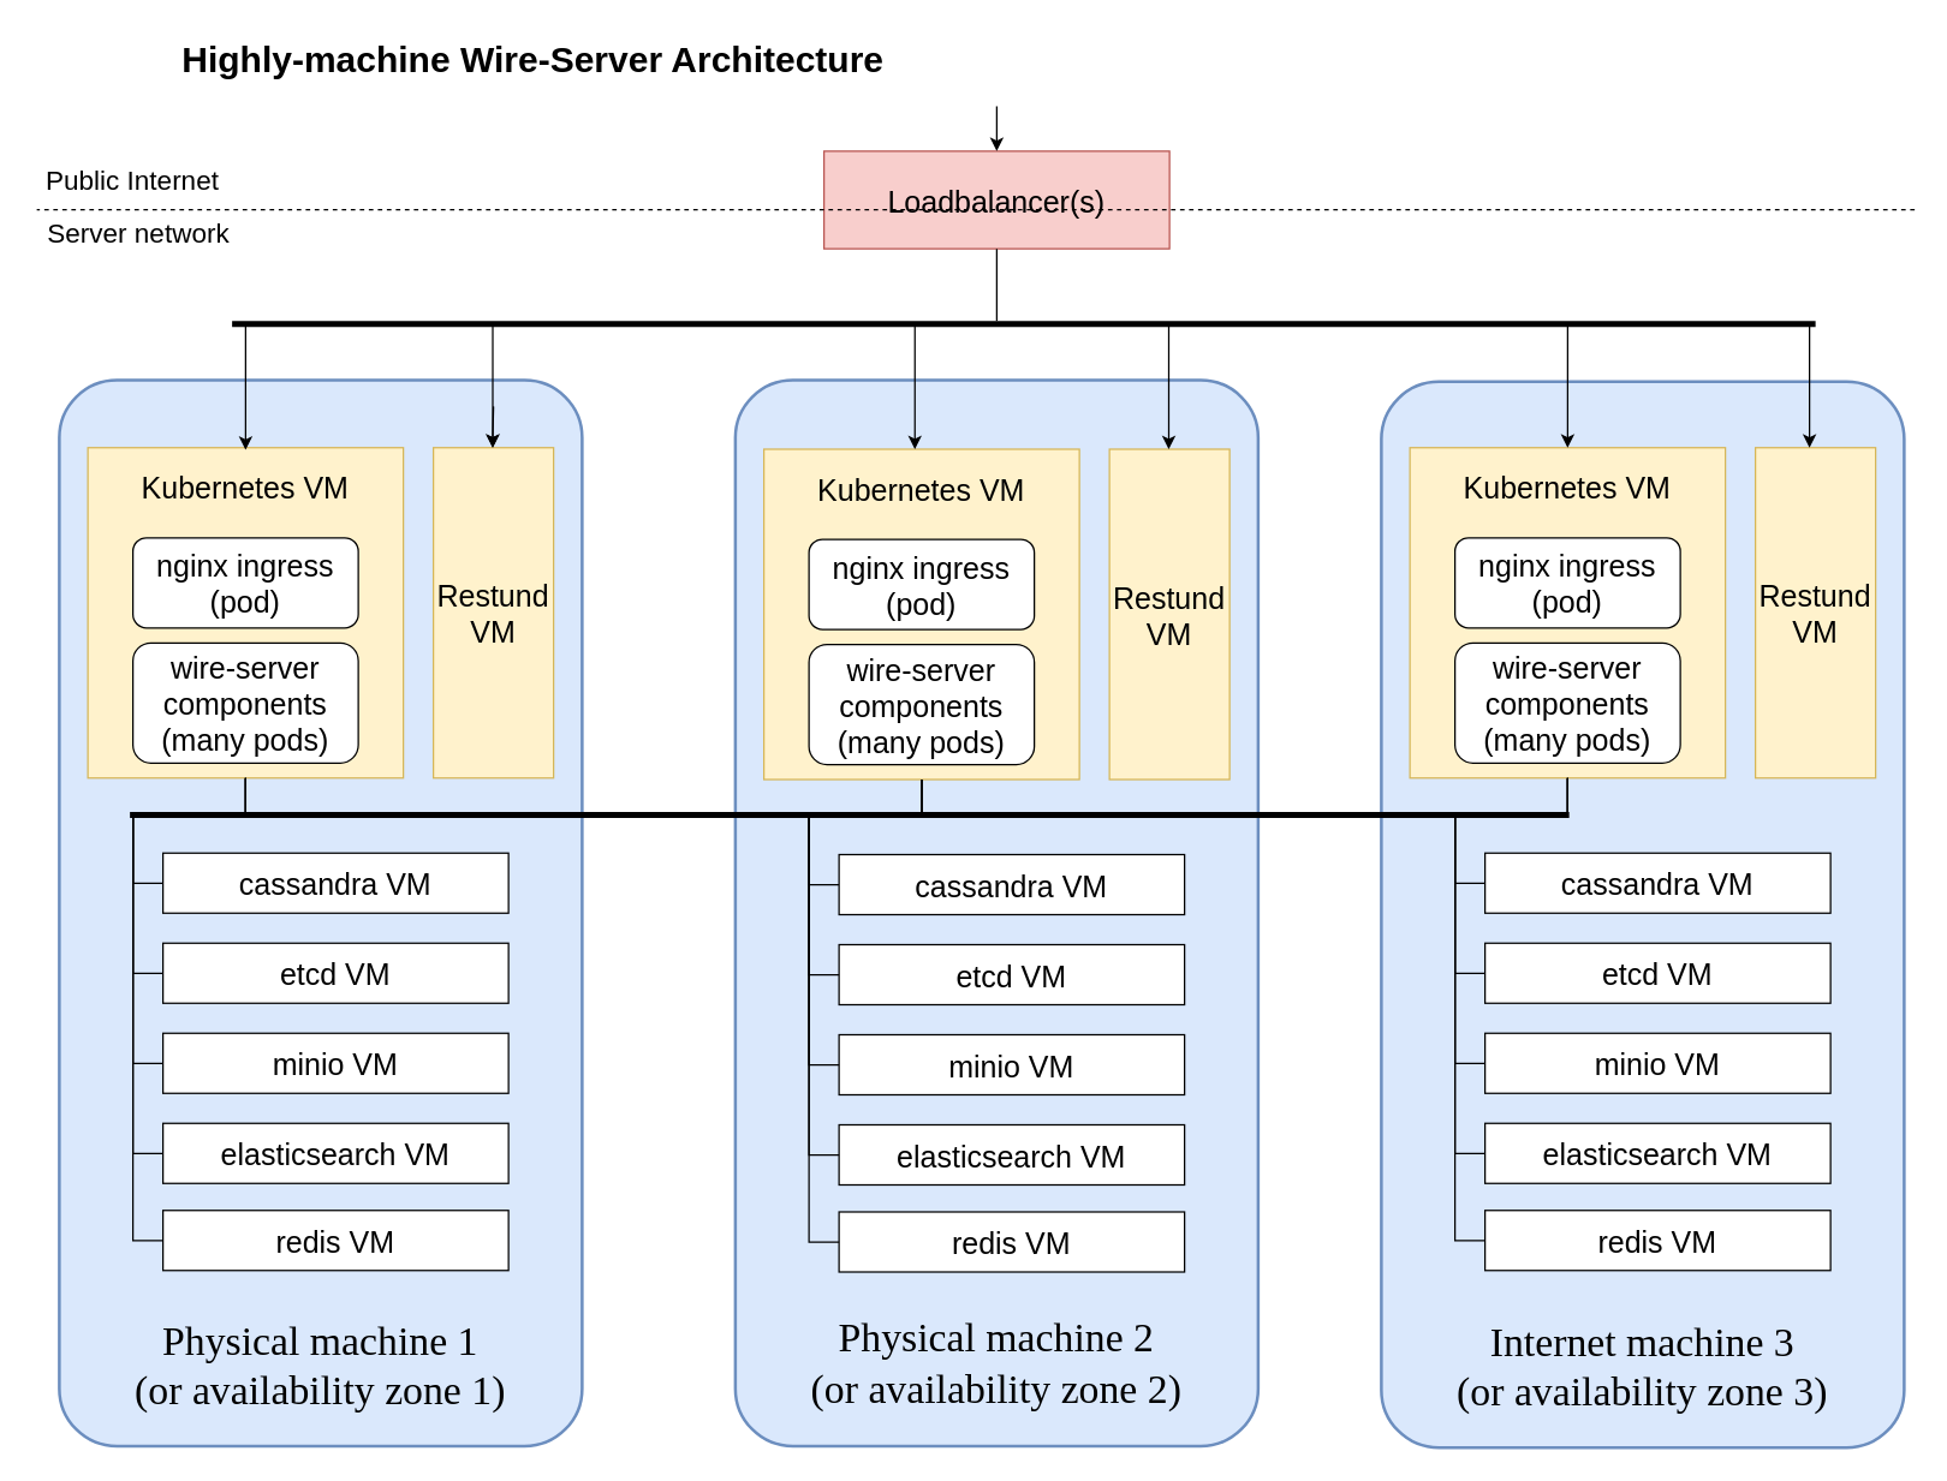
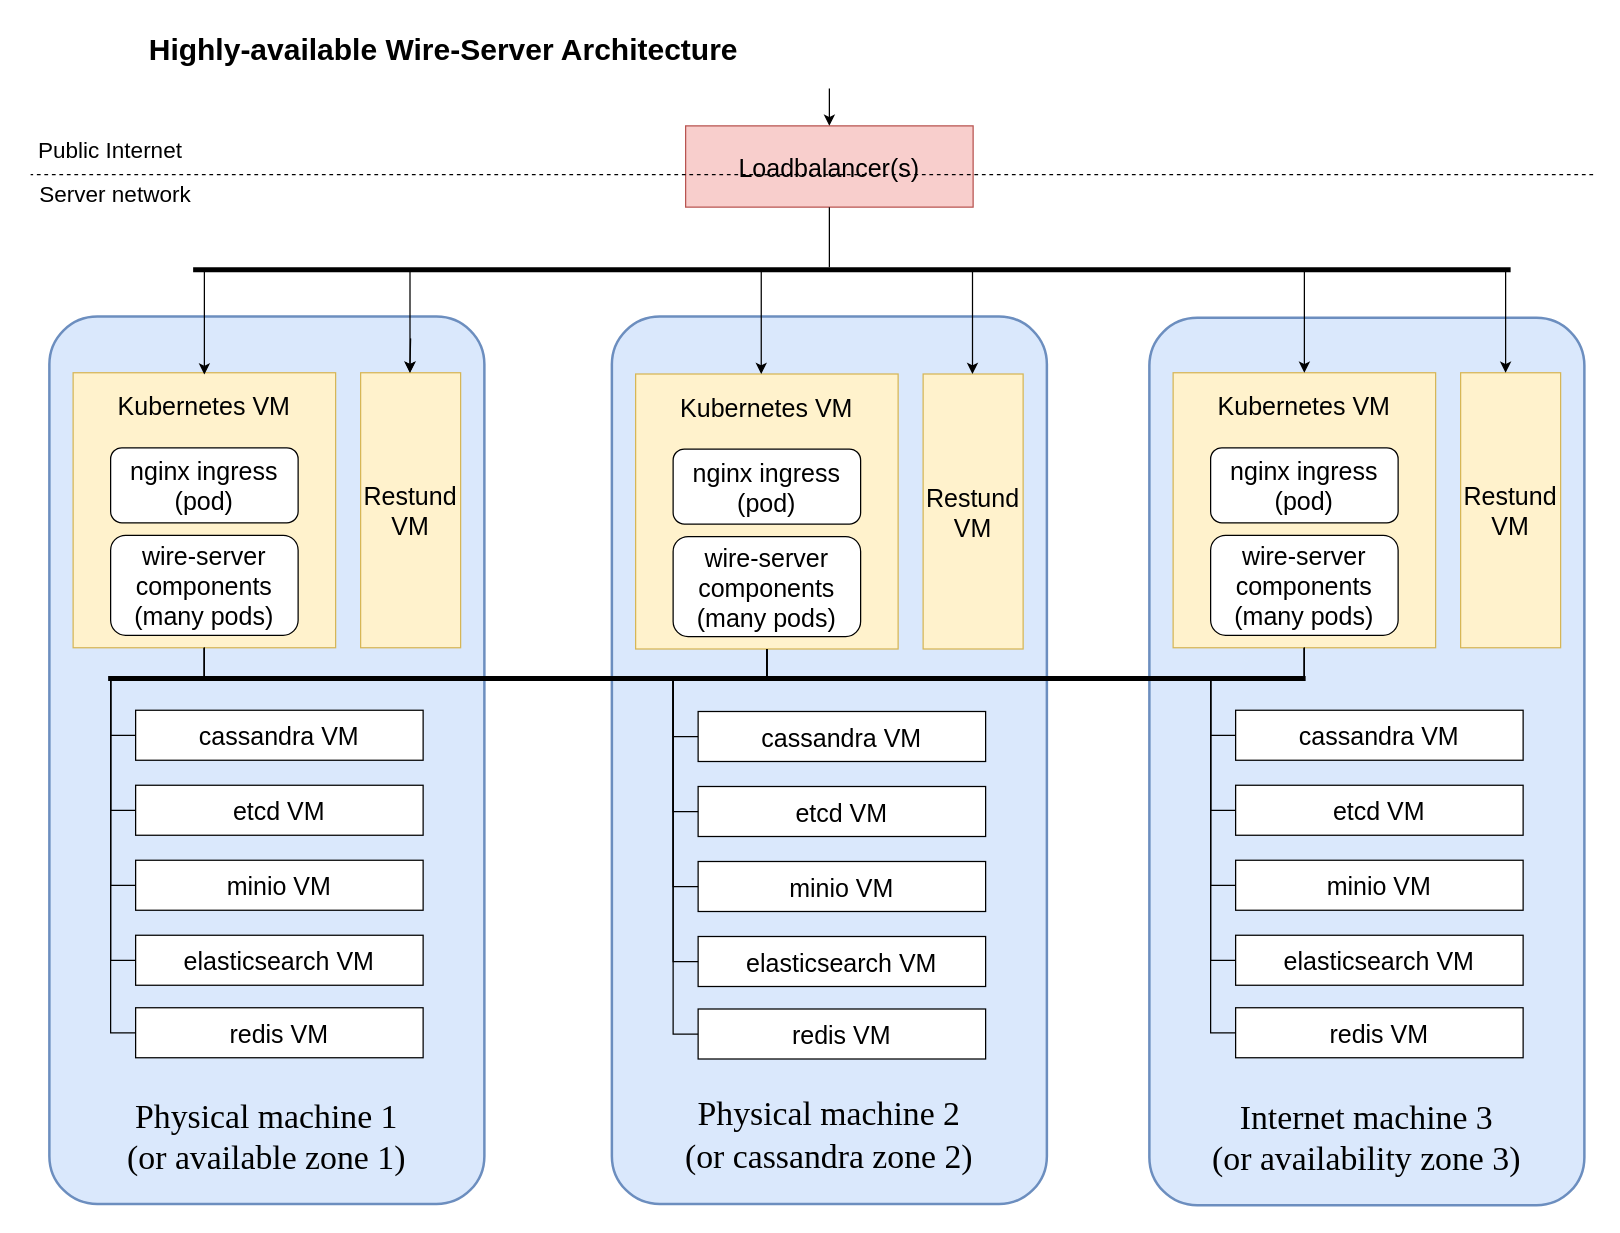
- <mxCell id="2" value="Highly-machine Wire-Server Architecture" style="text;strokeColor=none;fillColor=none;html=1;fontSize=24;fontStyle=1;verticalAlign=middle;align=center;" parent="1" vertex="1"><mxGeometry x="39" y="20" width="630" height="40" as="geometry" /></mxCell>
+ <mxCell id="2" value="Highly-available Wire-Server Architecture" style="text;strokeColor=none;fillColor=none;html=1;fontSize=24;fontStyle=1;verticalAlign=middle;align=center;" parent="1" vertex="1"><mxGeometry x="39" y="20" width="630" height="40" as="geometry" /></mxCell>
- <mxCell id="3" value="&lt;font style=&quot;font-size: 27px&quot;&gt;&lt;br&gt;&lt;/font&gt;&lt;div style=&quot;font-size: 27px&quot;&gt;&lt;font style=&quot;font-size: 27px&quot;&gt;&lt;br&gt;&lt;/font&gt;&lt;/div&gt;&lt;div style=&quot;font-size: 27px&quot;&gt;&lt;font style=&quot;font-size: 27px&quot;&gt;&lt;br&gt;&lt;/font&gt;&lt;/div&gt;&lt;div style=&quot;font-size: 27px&quot;&gt;&lt;font style=&quot;font-size: 27px&quot;&gt;&lt;br&gt;&lt;/font&gt;&lt;/div&gt;&lt;div style=&quot;font-size: 27px&quot;&gt;&lt;font style=&quot;font-size: 27px&quot;&gt;&lt;br&gt;&lt;/font&gt;&lt;/div&gt;&lt;div style=&quot;font-size: 27px&quot;&gt;&lt;font style=&quot;font-size: 27px&quot;&gt;&lt;br&gt;&lt;/font&gt;&lt;/div&gt;&lt;div style=&quot;font-size: 27px&quot;&gt;&lt;font style=&quot;font-size: 27px&quot;&gt;&lt;br&gt;&lt;/font&gt;&lt;/div&gt;&lt;div style=&quot;font-size: 27px&quot;&gt;&lt;font style=&quot;font-size: 27px&quot;&gt;&lt;br&gt;&lt;/font&gt;&lt;/div&gt;&lt;div style=&quot;font-size: 27px&quot;&gt;&lt;font style=&quot;font-size: 27px&quot;&gt;&lt;br&gt;&lt;/font&gt;&lt;/div&gt;&lt;div style=&quot;font-size: 27px&quot;&gt;&lt;font style=&quot;font-size: 27px&quot;&gt;&lt;br&gt;&lt;/font&gt;&lt;/div&gt;&lt;div style=&quot;font-size: 27px&quot;&gt;&lt;font style=&quot;font-size: 27px&quot;&gt;&lt;br&gt;&lt;/font&gt;&lt;/div&gt;&lt;div style=&quot;font-size: 27px&quot;&gt;&lt;font style=&quot;font-size: 27px&quot;&gt;&lt;br&gt;&lt;/font&gt;&lt;/div&gt;&lt;div style=&quot;font-size: 27px&quot;&gt;&lt;font style=&quot;font-size: 27px&quot;&gt;&lt;br&gt;&lt;/font&gt;&lt;/div&gt;&lt;div style=&quot;font-size: 27px&quot;&gt;&lt;font style=&quot;font-size: 27px&quot;&gt;&lt;br&gt;&lt;/font&gt;&lt;/div&gt;&lt;div style=&quot;font-size: 27px&quot;&gt;&lt;font style=&quot;font-size: 27px&quot;&gt;&lt;br&gt;&lt;/font&gt;&lt;/div&gt;&lt;div style=&quot;font-size: 27px&quot;&gt;&lt;font style=&quot;font-size: 27px&quot;&gt;&lt;br&gt;&lt;/font&gt;&lt;/div&gt;&lt;div style=&quot;font-size: 27px&quot;&gt;&lt;font style=&quot;font-size: 27px&quot;&gt;&lt;br&gt;&lt;/font&gt;&lt;/div&gt;&lt;div style=&quot;font-size: 27px&quot;&gt;&lt;font style=&quot;font-size: 27px&quot;&gt;&lt;br&gt;&lt;/font&gt;&lt;/div&gt;&lt;div style=&quot;font-size: 27px&quot;&gt;&lt;font style=&quot;font-size: 27px&quot;&gt;&lt;br&gt;&lt;/font&gt;&lt;/div&gt;&lt;div style=&quot;font-size: 27px&quot;&gt;&lt;font style=&quot;font-size: 27px&quot;&gt;Physical machine 1&lt;/font&gt;&lt;/div&gt;&lt;font style=&quot;font-size: 27px&quot;&gt;(or availability zone 1)&lt;/font&gt;" style="rounded=1;whiteSpace=wrap;html=1;shadow=0;comic=0;strokeColor=#6c8ebf;strokeWidth=2;fillColor=#dae8fc;fontFamily=Verdana;fontSize=28;align=center;arcSize=11;verticalAlign=top;" parent="1" vertex="1"><mxGeometry x="39" y="252.5" width="348" height="710" as="geometry" /></mxCell>
+ <mxCell id="3" value="&lt;font style=&quot;font-size: 27px&quot;&gt;&lt;br&gt;&lt;/font&gt;&lt;div style=&quot;font-size: 27px&quot;&gt;&lt;font style=&quot;font-size: 27px&quot;&gt;&lt;br&gt;&lt;/font&gt;&lt;/div&gt;&lt;div style=&quot;font-size: 27px&quot;&gt;&lt;font style=&quot;font-size: 27px&quot;&gt;&lt;br&gt;&lt;/font&gt;&lt;/div&gt;&lt;div style=&quot;font-size: 27px&quot;&gt;&lt;font style=&quot;font-size: 27px&quot;&gt;&lt;br&gt;&lt;/font&gt;&lt;/div&gt;&lt;div style=&quot;font-size: 27px&quot;&gt;&lt;font style=&quot;font-size: 27px&quot;&gt;&lt;br&gt;&lt;/font&gt;&lt;/div&gt;&lt;div style=&quot;font-size: 27px&quot;&gt;&lt;font style=&quot;font-size: 27px&quot;&gt;&lt;br&gt;&lt;/font&gt;&lt;/div&gt;&lt;div style=&quot;font-size: 27px&quot;&gt;&lt;font style=&quot;font-size: 27px&quot;&gt;&lt;br&gt;&lt;/font&gt;&lt;/div&gt;&lt;div style=&quot;font-size: 27px&quot;&gt;&lt;font style=&quot;font-size: 27px&quot;&gt;&lt;br&gt;&lt;/font&gt;&lt;/div&gt;&lt;div style=&quot;font-size: 27px&quot;&gt;&lt;font style=&quot;font-size: 27px&quot;&gt;&lt;br&gt;&lt;/font&gt;&lt;/div&gt;&lt;div style=&quot;font-size: 27px&quot;&gt;&lt;font style=&quot;font-size: 27px&quot;&gt;&lt;br&gt;&lt;/font&gt;&lt;/div&gt;&lt;div style=&quot;font-size: 27px&quot;&gt;&lt;font style=&quot;font-size: 27px&quot;&gt;&lt;br&gt;&lt;/font&gt;&lt;/div&gt;&lt;div style=&quot;font-size: 27px&quot;&gt;&lt;font style=&quot;font-size: 27px&quot;&gt;&lt;br&gt;&lt;/font&gt;&lt;/div&gt;&lt;div style=&quot;font-size: 27px&quot;&gt;&lt;font style=&quot;font-size: 27px&quot;&gt;&lt;br&gt;&lt;/font&gt;&lt;/div&gt;&lt;div style=&quot;font-size: 27px&quot;&gt;&lt;font style=&quot;font-size: 27px&quot;&gt;&lt;br&gt;&lt;/font&gt;&lt;/div&gt;&lt;div style=&quot;font-size: 27px&quot;&gt;&lt;font style=&quot;font-size: 27px&quot;&gt;&lt;br&gt;&lt;/font&gt;&lt;/div&gt;&lt;div style=&quot;font-size: 27px&quot;&gt;&lt;font style=&quot;font-size: 27px&quot;&gt;&lt;br&gt;&lt;/font&gt;&lt;/div&gt;&lt;div style=&quot;font-size: 27px&quot;&gt;&lt;font style=&quot;font-size: 27px&quot;&gt;&lt;br&gt;&lt;/font&gt;&lt;/div&gt;&lt;div style=&quot;font-size: 27px&quot;&gt;&lt;font style=&quot;font-size: 27px&quot;&gt;&lt;br&gt;&lt;/font&gt;&lt;/div&gt;&lt;div style=&quot;font-size: 27px&quot;&gt;&lt;font style=&quot;font-size: 27px&quot;&gt;&lt;br&gt;&lt;/font&gt;&lt;/div&gt;&lt;div style=&quot;font-size: 27px&quot;&gt;&lt;font style=&quot;font-size: 27px&quot;&gt;Physical machine 1&lt;/font&gt;&lt;/div&gt;&lt;font style=&quot;font-size: 27px&quot;&gt;(or available zone 1)&lt;/font&gt;" style="rounded=1;whiteSpace=wrap;html=1;shadow=0;comic=0;strokeColor=#6c8ebf;strokeWidth=2;fillColor=#dae8fc;fontFamily=Verdana;fontSize=28;align=center;arcSize=11;verticalAlign=top;" parent="1" vertex="1"><mxGeometry x="39" y="252.5" width="348" height="710" as="geometry" /></mxCell>
- <mxCell id="18" value="&lt;div style=&quot;font-size: 27px&quot;&gt;&lt;font style=&quot;font-size: 27px&quot;&gt;&lt;br&gt;&lt;/font&gt;&lt;/div&gt;&lt;div style=&quot;font-size: 27px&quot;&gt;&lt;font style=&quot;font-size: 27px&quot;&gt;&lt;br&gt;&lt;/font&gt;&lt;/div&gt;&lt;div style=&quot;font-size: 27px&quot;&gt;&lt;font style=&quot;font-size: 27px&quot;&gt;&lt;br&gt;&lt;/font&gt;&lt;/div&gt;&lt;div style=&quot;font-size: 27px&quot;&gt;&lt;font style=&quot;font-size: 27px&quot;&gt;&lt;br&gt;&lt;/font&gt;&lt;/div&gt;&lt;div style=&quot;font-size: 27px&quot;&gt;&lt;font style=&quot;font-size: 27px&quot;&gt;&lt;br&gt;&lt;/font&gt;&lt;/div&gt;&lt;div style=&quot;font-size: 27px&quot;&gt;&lt;font style=&quot;font-size: 27px&quot;&gt;&lt;br&gt;&lt;/font&gt;&lt;/div&gt;&lt;div style=&quot;font-size: 27px&quot;&gt;&lt;font style=&quot;font-size: 27px&quot;&gt;&lt;br&gt;&lt;/font&gt;&lt;/div&gt;&lt;div style=&quot;font-size: 27px&quot;&gt;&lt;font style=&quot;font-size: 27px&quot;&gt;&lt;br&gt;&lt;/font&gt;&lt;/div&gt;&lt;div style=&quot;font-size: 27px&quot;&gt;&lt;font style=&quot;font-size: 27px&quot;&gt;&lt;br&gt;&lt;/font&gt;&lt;/div&gt;&lt;div style=&quot;font-size: 27px&quot;&gt;&lt;font style=&quot;font-size: 27px&quot;&gt;&lt;br&gt;&lt;/font&gt;&lt;/div&gt;&lt;div style=&quot;font-size: 27px&quot;&gt;&lt;font style=&quot;font-size: 27px&quot;&gt;&lt;br&gt;&lt;/font&gt;&lt;/div&gt;&lt;div style=&quot;font-size: 27px&quot;&gt;&lt;font style=&quot;font-size: 27px&quot;&gt;&lt;br&gt;&lt;/font&gt;&lt;/div&gt;&lt;div style=&quot;font-size: 27px&quot;&gt;&lt;font style=&quot;font-size: 27px&quot;&gt;&lt;br&gt;&lt;/font&gt;&lt;/div&gt;&lt;div style=&quot;font-size: 27px&quot;&gt;&lt;font style=&quot;font-size: 27px&quot;&gt;&lt;br&gt;&lt;/font&gt;&lt;/div&gt;&lt;div style=&quot;font-size: 27px&quot;&gt;&lt;font style=&quot;font-size: 27px&quot;&gt;&lt;br&gt;&lt;/font&gt;&lt;/div&gt;&lt;div style=&quot;font-size: 27px&quot;&gt;&lt;font style=&quot;font-size: 27px&quot;&gt;&lt;br&gt;&lt;/font&gt;&lt;/div&gt;&lt;div style=&quot;font-size: 27px&quot;&gt;&lt;font style=&quot;font-size: 27px&quot;&gt;&lt;br&gt;&lt;/font&gt;&lt;/div&gt;&lt;div style=&quot;font-size: 27px&quot;&gt;&lt;font style=&quot;font-size: 27px&quot;&gt;&lt;br&gt;&lt;/font&gt;&lt;/div&gt;&lt;div style=&quot;font-size: 27px&quot;&gt;&lt;font style=&quot;font-size: 27px&quot;&gt;&lt;br&gt;&lt;/font&gt;&lt;/div&gt;&lt;div style=&quot;font-size: 27px&quot;&gt;&lt;font style=&quot;font-size: 27px&quot;&gt;Physical machine 2&lt;/font&gt;&lt;/div&gt;&lt;font style=&quot;font-size: 27px&quot;&gt;(or availability zone 2)&lt;/font&gt;" style="rounded=1;whiteSpace=wrap;html=1;shadow=0;comic=0;strokeColor=#6c8ebf;strokeWidth=2;fillColor=#dae8fc;fontFamily=Verdana;fontSize=28;align=center;arcSize=11;verticalAlign=top;" vertex="1" parent="1"><mxGeometry x="489" y="252.5" width="348" height="710" as="geometry" /></mxCell>
+ <mxCell id="18" value="&lt;div style=&quot;font-size: 27px&quot;&gt;&lt;font style=&quot;font-size: 27px&quot;&gt;&lt;br&gt;&lt;/font&gt;&lt;/div&gt;&lt;div style=&quot;font-size: 27px&quot;&gt;&lt;font style=&quot;font-size: 27px&quot;&gt;&lt;br&gt;&lt;/font&gt;&lt;/div&gt;&lt;div style=&quot;font-size: 27px&quot;&gt;&lt;font style=&quot;font-size: 27px&quot;&gt;&lt;br&gt;&lt;/font&gt;&lt;/div&gt;&lt;div style=&quot;font-size: 27px&quot;&gt;&lt;font style=&quot;font-size: 27px&quot;&gt;&lt;br&gt;&lt;/font&gt;&lt;/div&gt;&lt;div style=&quot;font-size: 27px&quot;&gt;&lt;font style=&quot;font-size: 27px&quot;&gt;&lt;br&gt;&lt;/font&gt;&lt;/div&gt;&lt;div style=&quot;font-size: 27px&quot;&gt;&lt;font style=&quot;font-size: 27px&quot;&gt;&lt;br&gt;&lt;/font&gt;&lt;/div&gt;&lt;div style=&quot;font-size: 27px&quot;&gt;&lt;font style=&quot;font-size: 27px&quot;&gt;&lt;br&gt;&lt;/font&gt;&lt;/div&gt;&lt;div style=&quot;font-size: 27px&quot;&gt;&lt;font style=&quot;font-size: 27px&quot;&gt;&lt;br&gt;&lt;/font&gt;&lt;/div&gt;&lt;div style=&quot;font-size: 27px&quot;&gt;&lt;font style=&quot;font-size: 27px&quot;&gt;&lt;br&gt;&lt;/font&gt;&lt;/div&gt;&lt;div style=&quot;font-size: 27px&quot;&gt;&lt;font style=&quot;font-size: 27px&quot;&gt;&lt;br&gt;&lt;/font&gt;&lt;/div&gt;&lt;div style=&quot;font-size: 27px&quot;&gt;&lt;font style=&quot;font-size: 27px&quot;&gt;&lt;br&gt;&lt;/font&gt;&lt;/div&gt;&lt;div style=&quot;font-size: 27px&quot;&gt;&lt;font style=&quot;font-size: 27px&quot;&gt;&lt;br&gt;&lt;/font&gt;&lt;/div&gt;&lt;div style=&quot;font-size: 27px&quot;&gt;&lt;font style=&quot;font-size: 27px&quot;&gt;&lt;br&gt;&lt;/font&gt;&lt;/div&gt;&lt;div style=&quot;font-size: 27px&quot;&gt;&lt;font style=&quot;font-size: 27px&quot;&gt;&lt;br&gt;&lt;/font&gt;&lt;/div&gt;&lt;div style=&quot;font-size: 27px&quot;&gt;&lt;font style=&quot;font-size: 27px&quot;&gt;&lt;br&gt;&lt;/font&gt;&lt;/div&gt;&lt;div style=&quot;font-size: 27px&quot;&gt;&lt;font style=&quot;font-size: 27px&quot;&gt;&lt;br&gt;&lt;/font&gt;&lt;/div&gt;&lt;div style=&quot;font-size: 27px&quot;&gt;&lt;font style=&quot;font-size: 27px&quot;&gt;&lt;br&gt;&lt;/font&gt;&lt;/div&gt;&lt;div style=&quot;font-size: 27px&quot;&gt;&lt;font style=&quot;font-size: 27px&quot;&gt;&lt;br&gt;&lt;/font&gt;&lt;/div&gt;&lt;div style=&quot;font-size: 27px&quot;&gt;&lt;font style=&quot;font-size: 27px&quot;&gt;&lt;br&gt;&lt;/font&gt;&lt;/div&gt;&lt;div style=&quot;font-size: 27px&quot;&gt;&lt;font style=&quot;font-size: 27px&quot;&gt;Physical machine 2&lt;/font&gt;&lt;/div&gt;&lt;font style=&quot;font-size: 27px&quot;&gt;(or cassandra zone 2)&lt;/font&gt;" style="rounded=1;whiteSpace=wrap;html=1;shadow=0;comic=0;strokeColor=#6c8ebf;strokeWidth=2;fillColor=#dae8fc;fontFamily=Verdana;fontSize=28;align=center;arcSize=11;verticalAlign=top;" vertex="1" parent="1"><mxGeometry x="489" y="252.5" width="348" height="710" as="geometry" /></mxCell>
